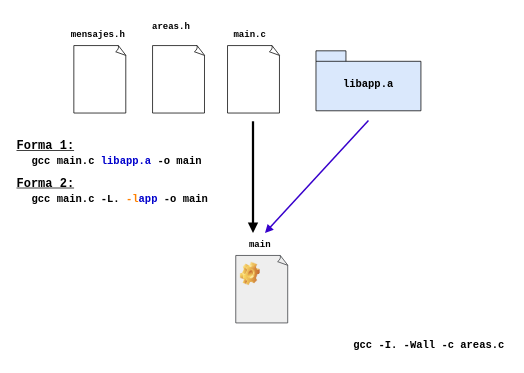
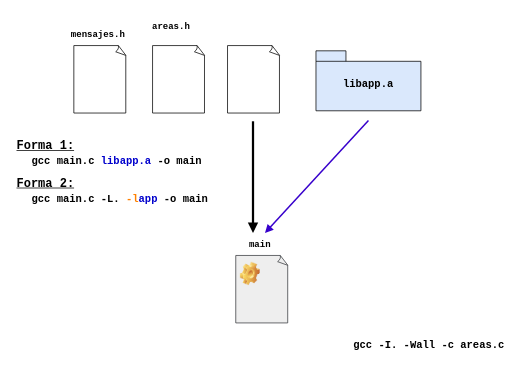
- <mxCell id="4" value="&lt;font face=&quot;Courier New&quot;&gt;&lt;b&gt;main.c&lt;/b&gt;&lt;/font&gt;" style="text;html=1;align=center;verticalAlign=middle;whiteSpace=wrap;rounded=0;" parent="1" vertex="1"><mxGeometry x="303" y="30" width="60" height="30" as="geometry" /></mxCell>
